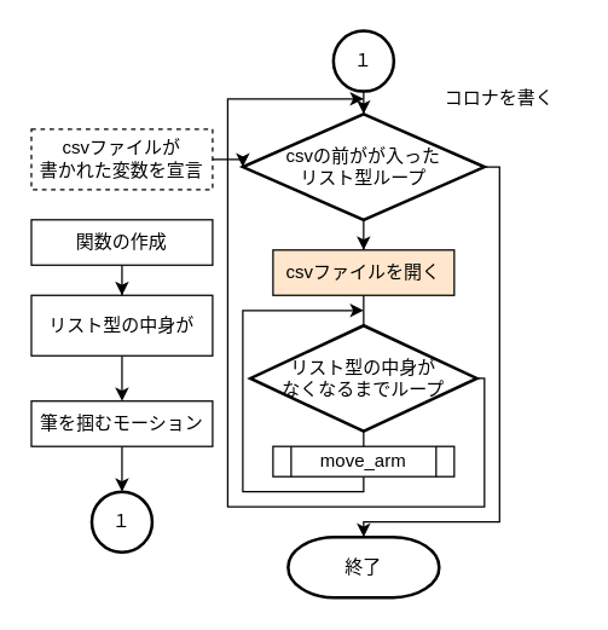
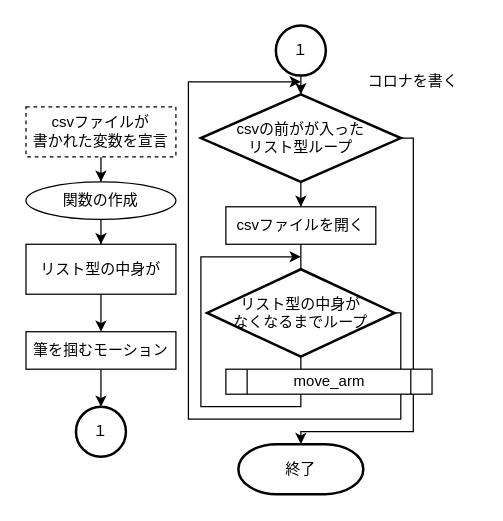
- <mxCell id="2" style="edgeStyle=orthogonalEdgeStyle;rounded=0;orthogonalLoop=1;jettySize=auto;html=1;" edge="1" parent="1" source="3" target="15"><mxGeometry relative="1" as="geometry" /></mxCell>
+ <mxCell id="2" style="edgeStyle=orthogonalEdgeStyle;rounded=0;orthogonalLoop=1;jettySize=auto;html=1;entryX=0.5;entryY=0;entryDx=0;entryDy=0;" edge="1" parent="1" source="3" target="5"><mxGeometry relative="1" as="geometry" /></mxCell>
- <mxCell id="5" value="関数の作成" style="rounded=0;whiteSpace=wrap;html=1;" vertex="1" parent="1"><mxGeometry x="20" y="145" width="120" height="30" as="geometry" /></mxCell>
+ <mxCell id="5" value="関数の作成" style="ellipse;whiteSpace=wrap;html=1;" vertex="1" parent="1"><mxGeometry x="20" y="145" width="120" height="30" as="geometry" /></mxCell>
- <mxCell id="17" value="csvファイルを開く" style="rounded=0;whiteSpace=wrap;html=1;fillColor=#ffe6cc;" vertex="1" parent="1"><mxGeometry x="180" y="165" width="120" height="30" as="geometry" /></mxCell>
+ <mxCell id="17" value="csvファイルを開く" style="rounded=0;whiteSpace=wrap;html=1;" vertex="1" parent="1"><mxGeometry x="180" y="165" width="120" height="30" as="geometry" /></mxCell>
- <mxCell id="22" value="move_arm" style="shape=process;whiteSpace=wrap;html=1;backgroundOutline=1;" vertex="1" parent="1"><mxGeometry x="180" y="295" width="120" height="20" as="geometry" /></mxCell>
+ <mxCell id="22" value="move_arm" style="shape=process;whiteSpace=wrap;html=1;backgroundOutline=1;" vertex="1" parent="1"><mxGeometry x="180" y="295" width="165" height="20" as="geometry" /></mxCell>
